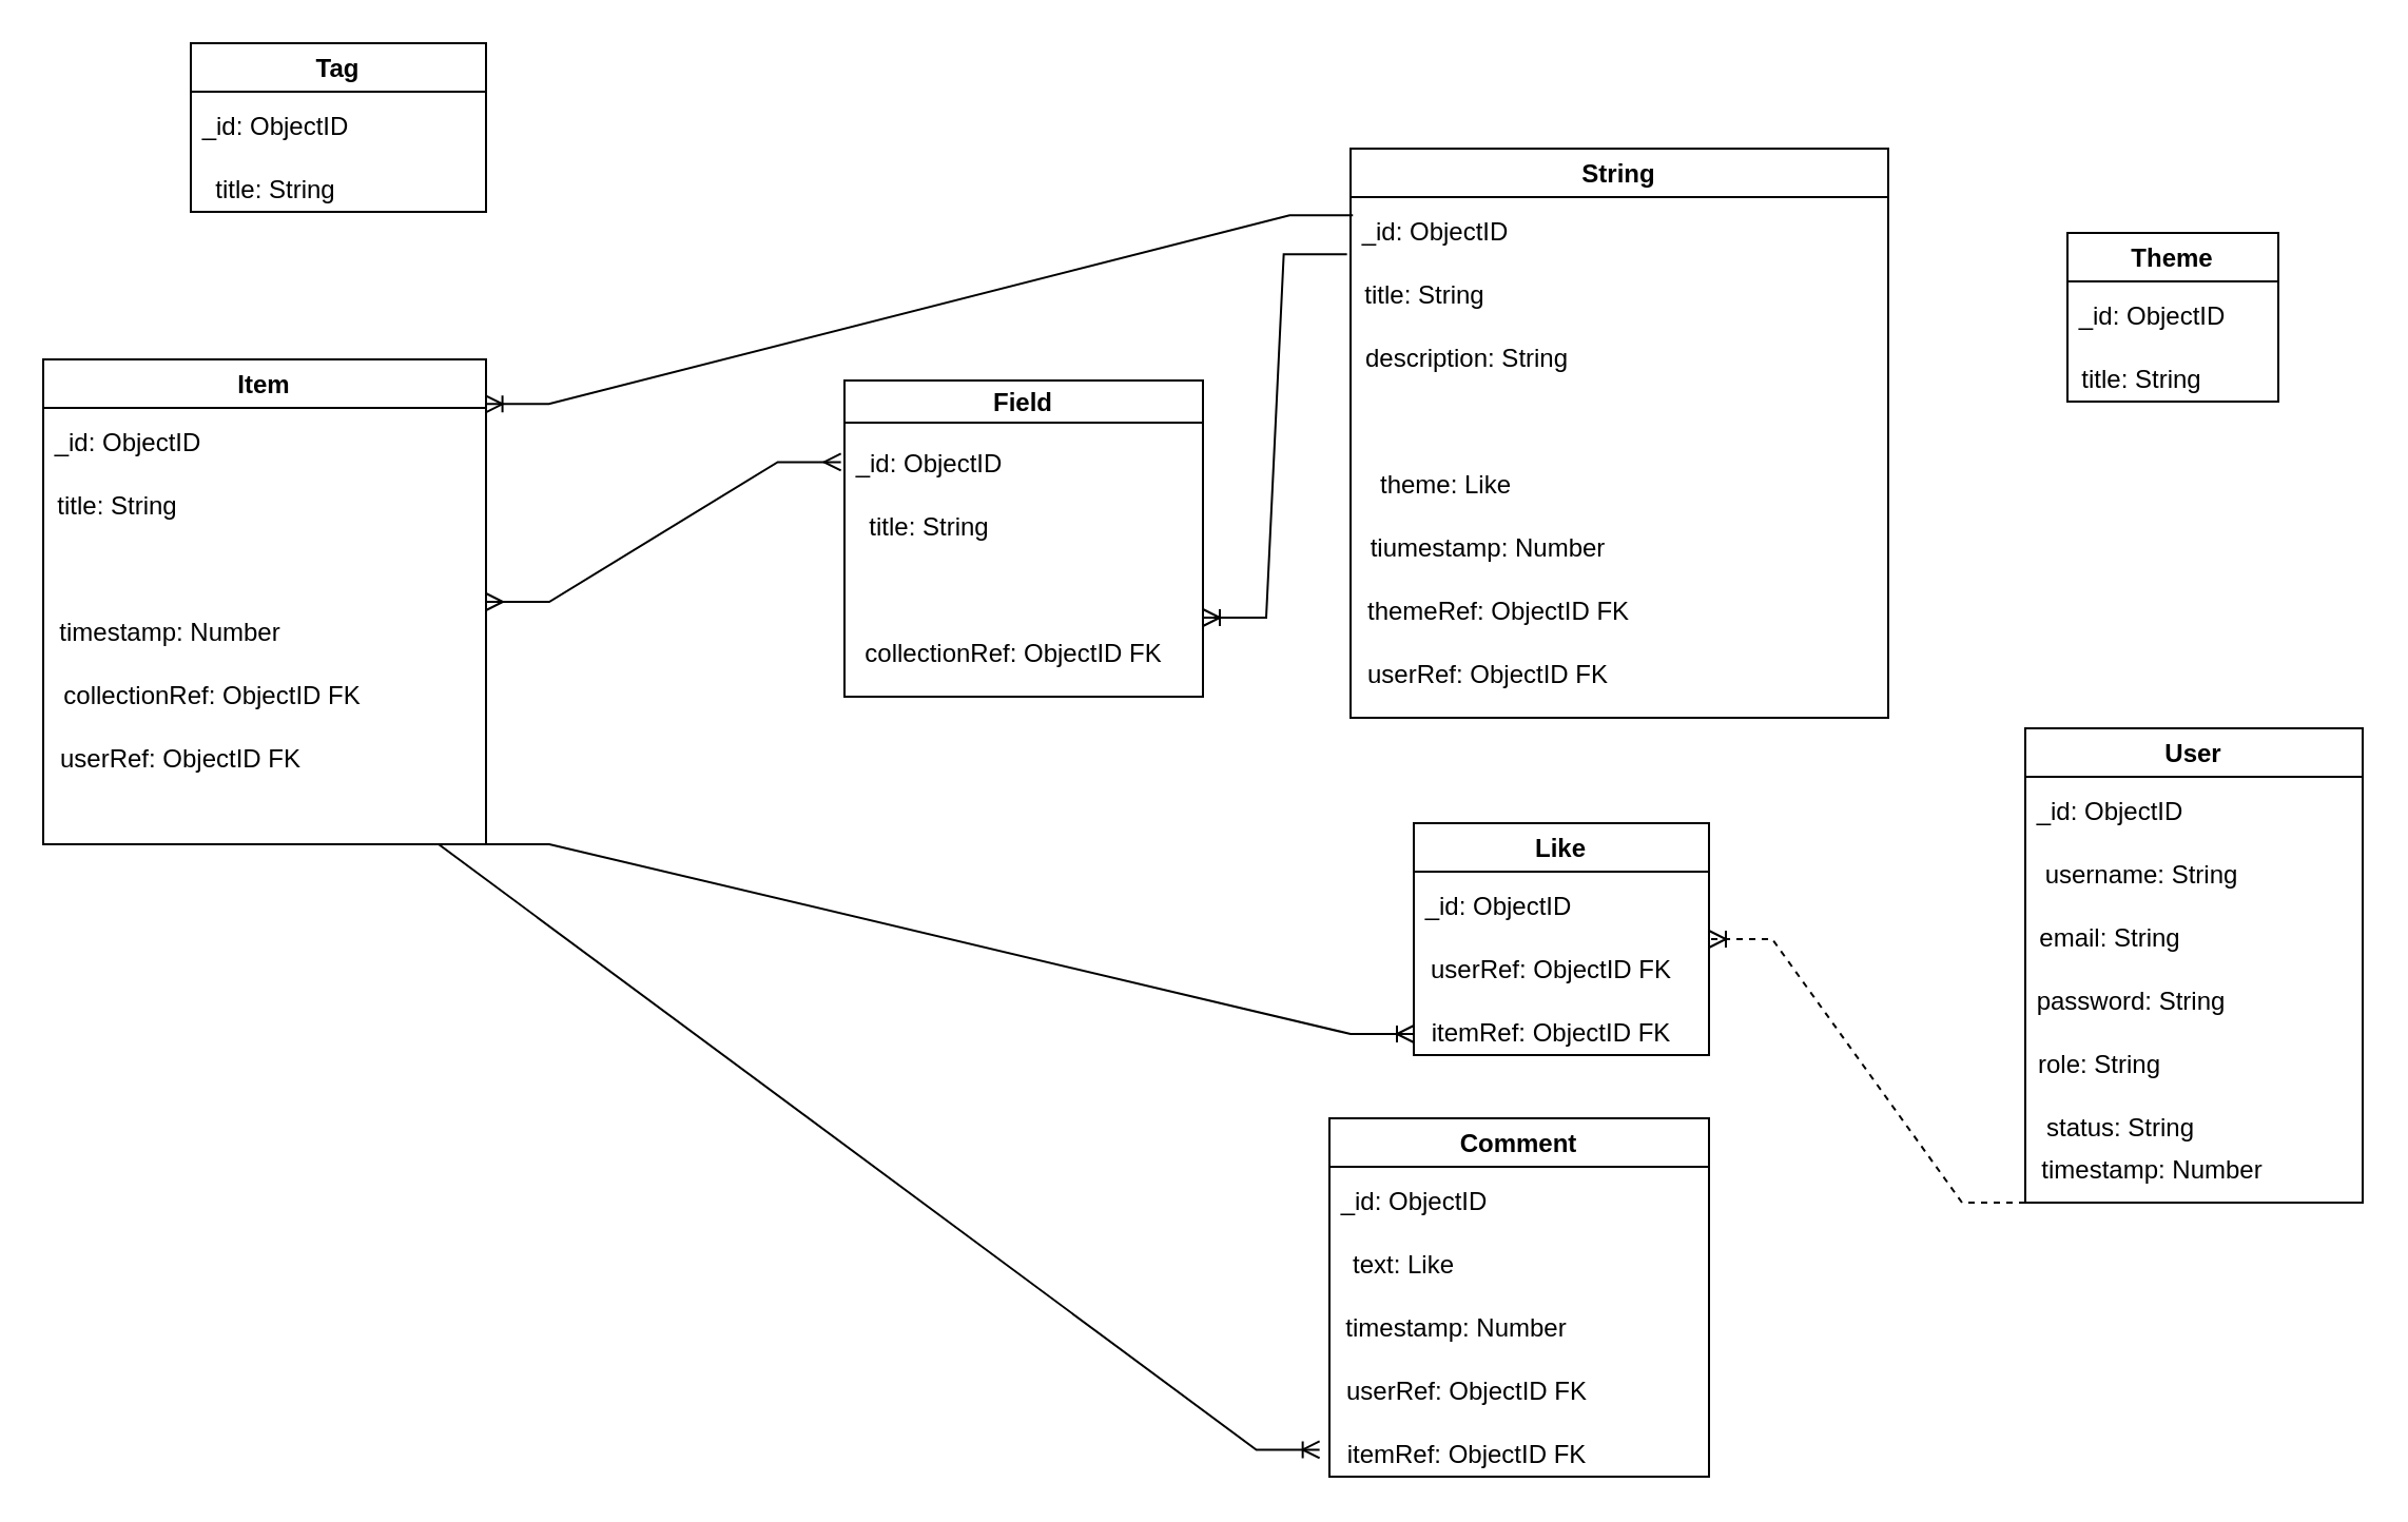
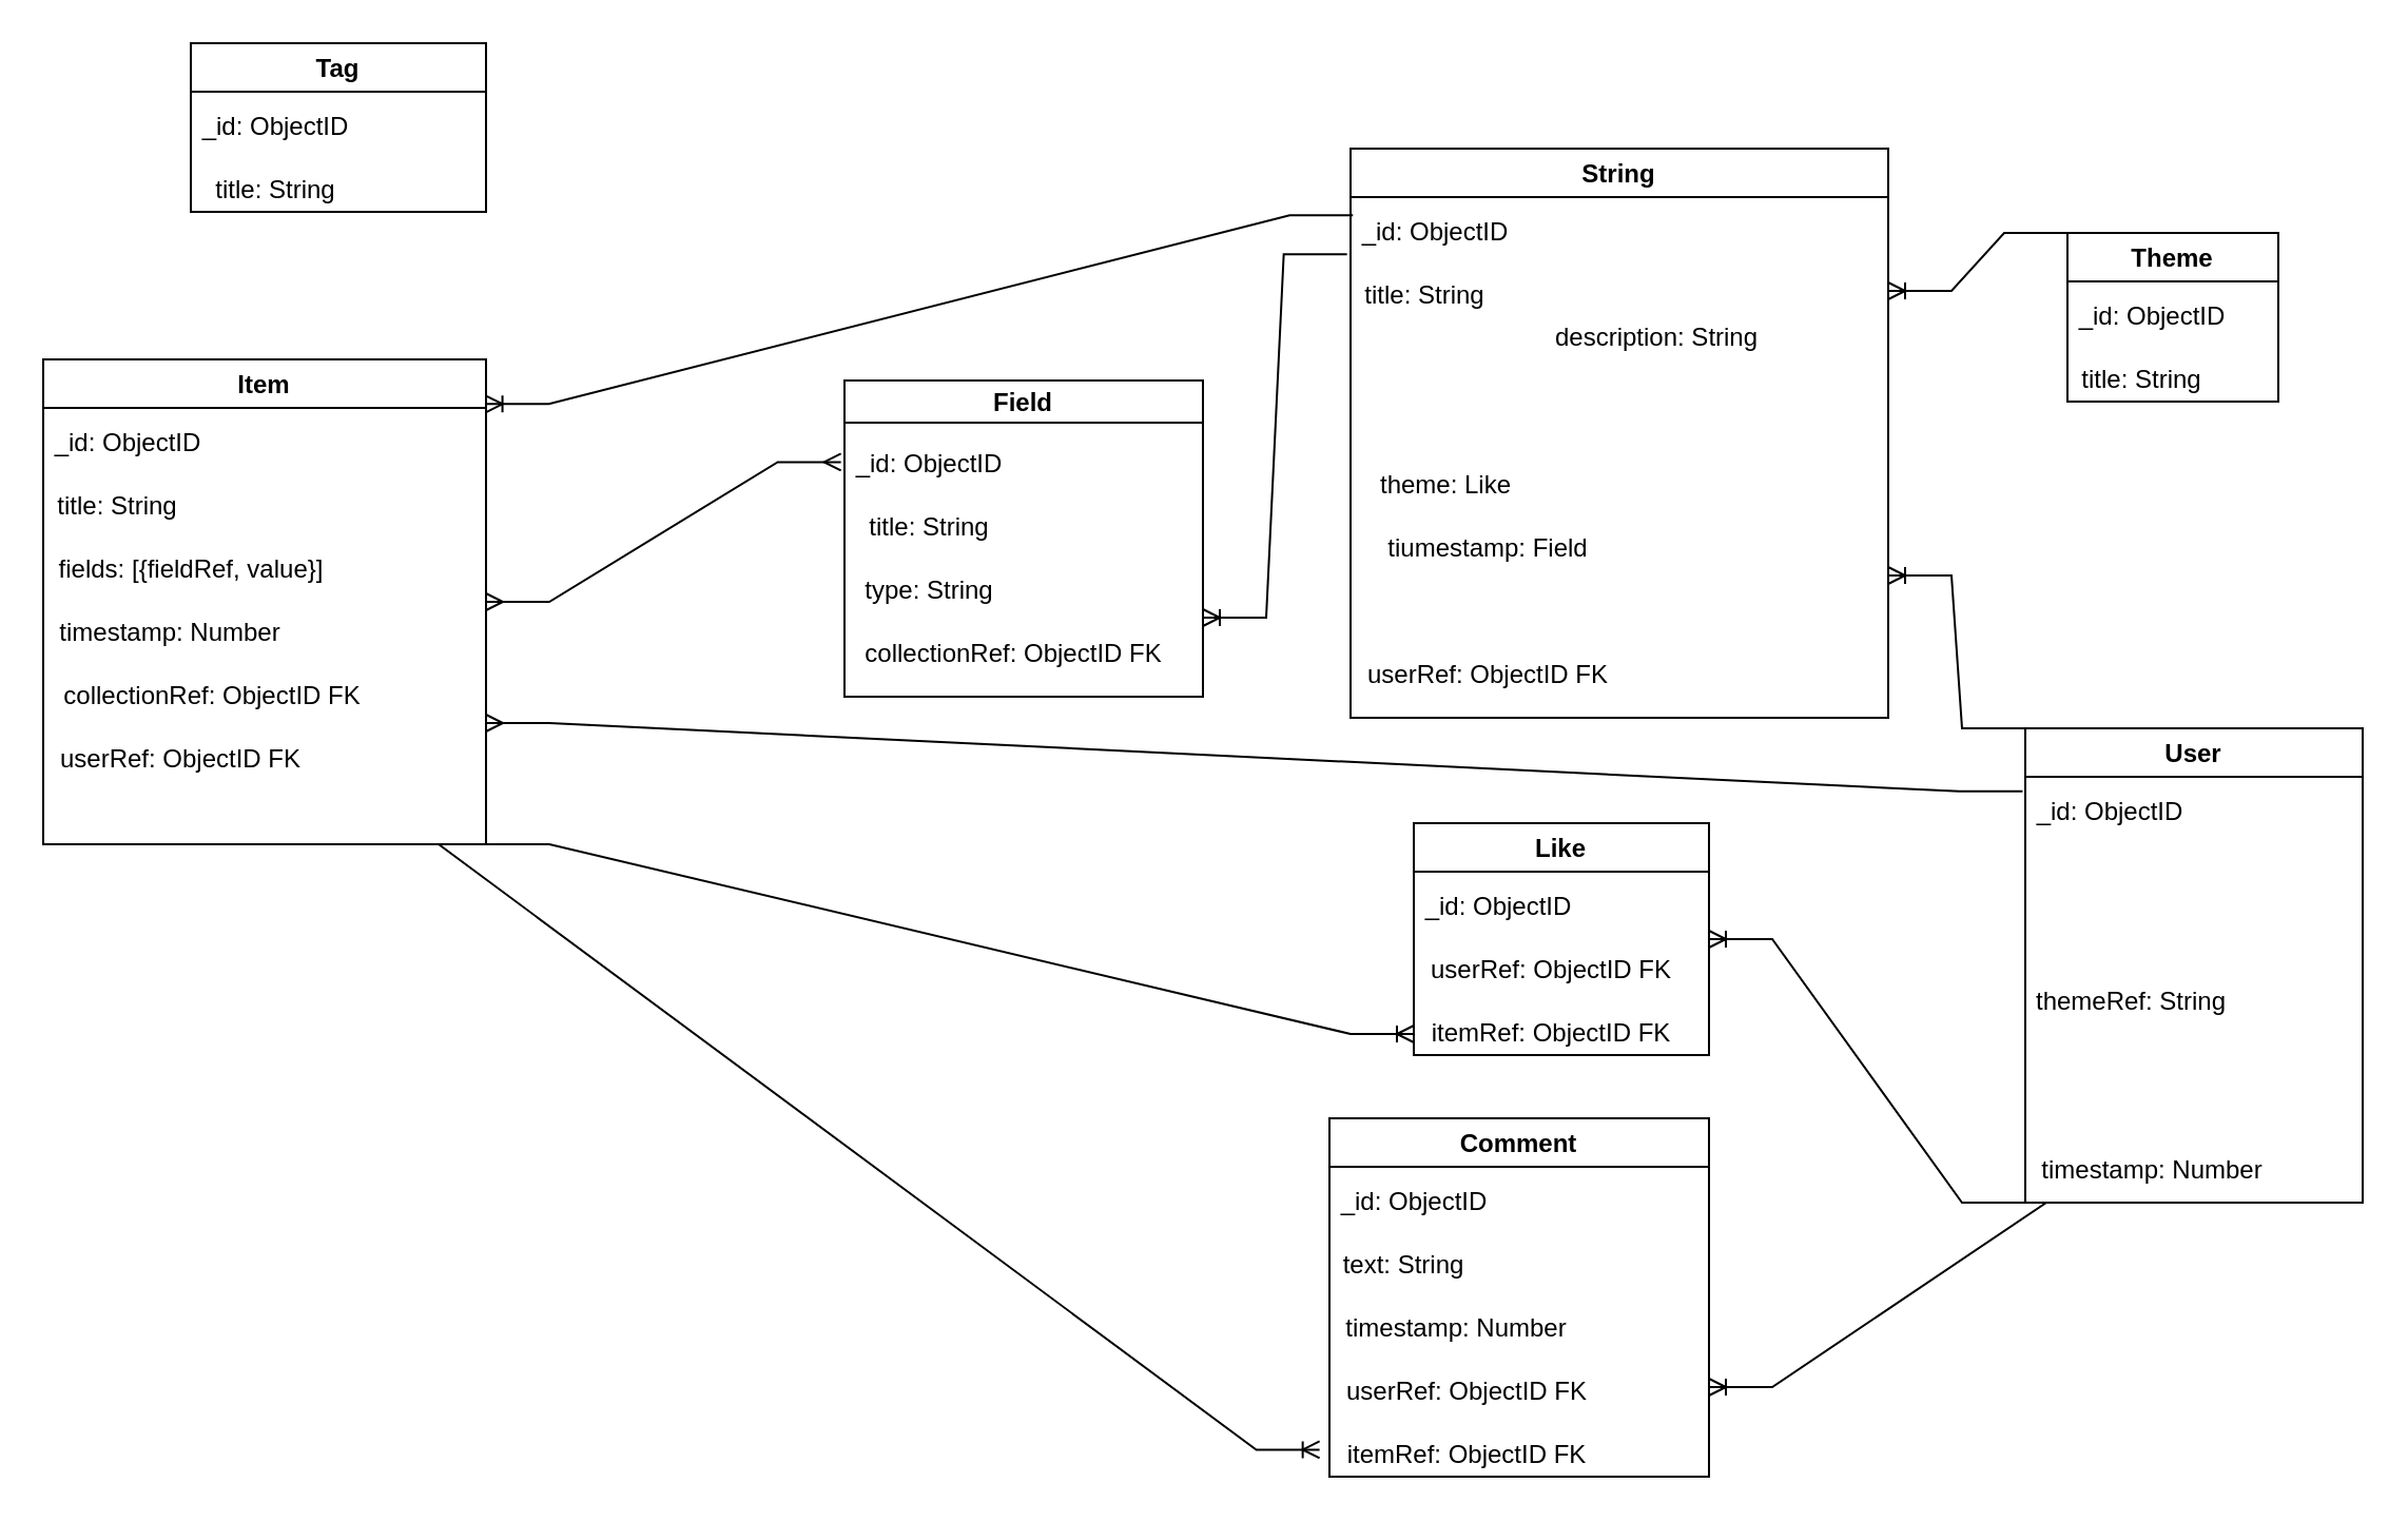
+ <mxCell id="28" value="" style="edgeStyle=entityRelationEdgeStyle;fontSize=12;html=1;endArrow=ERoneToMany;rounded=0;exitX=0;exitY=0;exitDx=0;exitDy=0;entryX=1;entryY=0.25;entryDx=0;entryDy=0;" parent="1" source="10" target="20" edge="1"><mxGeometry width="100" height="100" relative="1" as="geometry"><mxPoint x="510" y="-40" as="sourcePoint" /><mxPoint x="640" y="-270" as="targetPoint" /></mxGeometry></mxCell>
- <mxCell id="26" value="description: String" style="text;html=1;align=center;verticalAlign=middle;resizable=0;points=[];autosize=1;strokeColor=none;fillColor=none;" parent="20" vertex="1"><mxGeometry y="90" width="110" height="20" as="geometry" /></mxCell>
+ <mxCell id="26" value="description: String" style="text;html=1;align=center;verticalAlign=middle;resizable=0;points=[];autosize=1;strokeColor=none;fillColor=none;" parent="20" vertex="1"><mxGeometry x="90" y="80" width="110" height="20" as="geometry" /></mxCell>
- <mxCell id="27" value="tiumestamp: Number" style="text;html=1;align=center;verticalAlign=middle;resizable=0;points=[];autosize=1;strokeColor=none;fillColor=none;" vertex="1" parent="20"><mxGeometry y="180" width="130" height="20" as="geometry" /></mxCell>
+ <mxCell id="27" value="tiumestamp: Field" style="text;html=1;align=center;verticalAlign=middle;resizable=0;points=[];autosize=1;strokeColor=none;fillColor=none;" vertex="1" parent="20"><mxGeometry y="180" width="130" height="20" as="geometry" /></mxCell>
+ <mxCell id="16" value="fields: [{fieldRef, value}]" style="text;html=1;align=center;verticalAlign=middle;resizable=0;points=[];autosize=1;strokeColor=none;fillColor=none;" parent="13" vertex="1"><mxGeometry y="90" width="140" height="20" as="geometry" /></mxCell>
+ <mxCell id="52" value="type: String" style="text;html=1;align=center;verticalAlign=middle;resizable=0;points=[];autosize=1;strokeColor=none;fillColor=none;" vertex="1" parent="49"><mxGeometry y="90" width="80" height="20" as="geometry" /></mxCell>
- <mxCell id="24" value="themeRef: ObjectID FK" style="text;html=1;align=center;verticalAlign=middle;resizable=0;points=[];autosize=1;strokeColor=none;fillColor=none;" parent="20" vertex="1"><mxGeometry y="210" width="140" height="20" as="geometry" /></mxCell>
+ <mxCell id="39" value="" style="edgeStyle=entityRelationEdgeStyle;fontSize=12;html=1;endArrow=ERoneToMany;rounded=0;exitX=0;exitY=0;exitDx=0;exitDy=0;entryX=1;entryY=0.75;entryDx=0;entryDy=0;" parent="1" source="2" target="20" edge="1"><mxGeometry width="100" height="100" relative="1" as="geometry"><mxPoint x="510" y="-40" as="sourcePoint" /><mxPoint x="510" y="150" as="targetPoint" /></mxGeometry></mxCell>
+ <mxCell id="42" value="" style="edgeStyle=entityRelationEdgeStyle;fontSize=12;html=1;endArrow=ERmany;rounded=0;entryX=1;entryY=0.75;entryDx=0;entryDy=0;exitX=-0.008;exitY=0.133;exitDx=0;exitDy=0;exitPerimeter=0;" parent="1" source="2" target="13" edge="1"><mxGeometry width="100" height="100" relative="1" as="geometry"><mxPoint x="650" y="140" as="sourcePoint" /><mxPoint x="350" y="280" as="targetPoint" /></mxGeometry></mxCell>
- <mxCell id="6" value="username: String" style="text;html=1;align=center;verticalAlign=middle;resizable=0;points=[];autosize=1;strokeColor=none;fillColor=none;" parent="2" vertex="1"><mxGeometry y="60" width="110" height="20" as="geometry" /></mxCell>
- <mxCell id="4" value="email: String" style="text;html=1;align=center;verticalAlign=middle;resizable=0;points=[];autosize=1;strokeColor=none;fillColor=none;" parent="2" vertex="1"><mxGeometry y="90" width="80" height="20" as="geometry" /></mxCell>
- <mxCell id="5" value="password: String" style="text;html=1;align=center;verticalAlign=middle;resizable=0;points=[];autosize=1;strokeColor=none;fillColor=none;" parent="2" vertex="1"><mxGeometry y="120" width="100" height="20" as="geometry" /></mxCell>
+ <mxCell id="5" value="themeRef: String" style="text;html=1;align=center;verticalAlign=middle;resizable=0;points=[];autosize=1;strokeColor=none;fillColor=none;" parent="2" vertex="1"><mxGeometry y="120" width="100" height="20" as="geometry" /></mxCell>
- <mxCell id="7" value="role: String" style="text;html=1;align=center;verticalAlign=middle;resizable=0;points=[];autosize=1;strokeColor=none;fillColor=none;" parent="2" vertex="1"><mxGeometry y="150" width="70" height="20" as="geometry" /></mxCell>
- <mxCell id="48" value="" style="edgeStyle=entityRelationEdgeStyle;fontSize=12;html=1;endArrow=ERoneToMany;rounded=0;entryX=1;entryY=0.5;entryDx=0;entryDy=0;exitX=0;exitY=1;exitDx=0;exitDy=0;dashed=1;" parent="1" source="2" target="43" edge="1"><mxGeometry width="100" height="100" relative="1" as="geometry"><mxPoint x="760" y="380" as="sourcePoint" /><mxPoint x="640" y="719" as="targetPoint" /></mxGeometry></mxCell>
+ <mxCell id="48" value="" style="edgeStyle=entityRelationEdgeStyle;fontSize=12;html=1;endArrow=ERoneToMany;rounded=0;entryX=1;entryY=0.5;entryDx=0;entryDy=0;exitX=0;exitY=1;exitDx=0;exitDy=0;" parent="1" source="2" target="43" edge="1"><mxGeometry width="100" height="100" relative="1" as="geometry"><mxPoint x="760" y="380" as="sourcePoint" /><mxPoint x="640" y="719" as="targetPoint" /></mxGeometry></mxCell>
- <mxCell id="8" value="status: String" style="text;html=1;align=center;verticalAlign=middle;resizable=0;points=[];autosize=1;strokeColor=none;fillColor=none;" parent="2" vertex="1"><mxGeometry y="180" width="90" height="20" as="geometry" /></mxCell>
- <mxCell id="35" value="text: Like" style="text;html=1;align=center;verticalAlign=middle;resizable=0;points=[];autosize=1;strokeColor=none;fillColor=none;" parent="32" vertex="1"><mxGeometry y="60" width="70" height="20" as="geometry" /></mxCell>
+ <mxCell id="35" value="text: String" style="text;html=1;align=center;verticalAlign=middle;resizable=0;points=[];autosize=1;strokeColor=none;fillColor=none;" parent="32" vertex="1"><mxGeometry y="60" width="70" height="20" as="geometry" /></mxCell>
+ <mxCell id="40" value="" style="edgeStyle=entityRelationEdgeStyle;fontSize=12;html=1;endArrow=ERoneToMany;rounded=0;entryX=1;entryY=0.75;entryDx=0;entryDy=0;exitX=0.25;exitY=1;exitDx=0;exitDy=0;" parent="1" source="2" target="32" edge="1"><mxGeometry width="100" height="100" relative="1" as="geometry"><mxPoint x="580" y="510" as="sourcePoint" /><mxPoint x="550" y="431.176" as="targetPoint" /></mxGeometry></mxCell>
